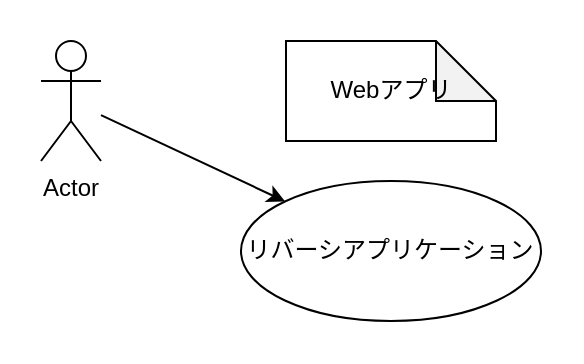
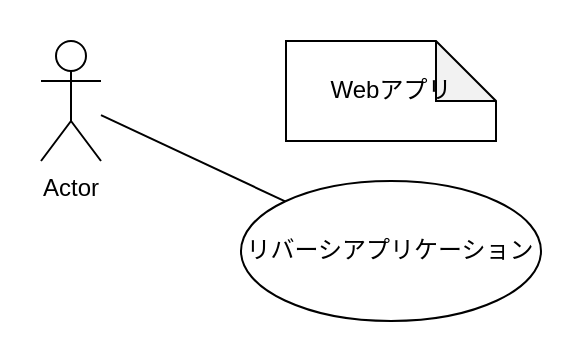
- <mxCell id="3" value="" style="edgeStyle=none;html=1;" edge="1" parent="1" source="4" target="2"><mxGeometry relative="1" as="geometry" /></mxCell>
+ <mxCell id="3" value="" style="edgeStyle=none;html=1;endArrow=none;" edge="1" parent="1" source="4" target="2"><mxGeometry relative="1" as="geometry" /></mxCell>
